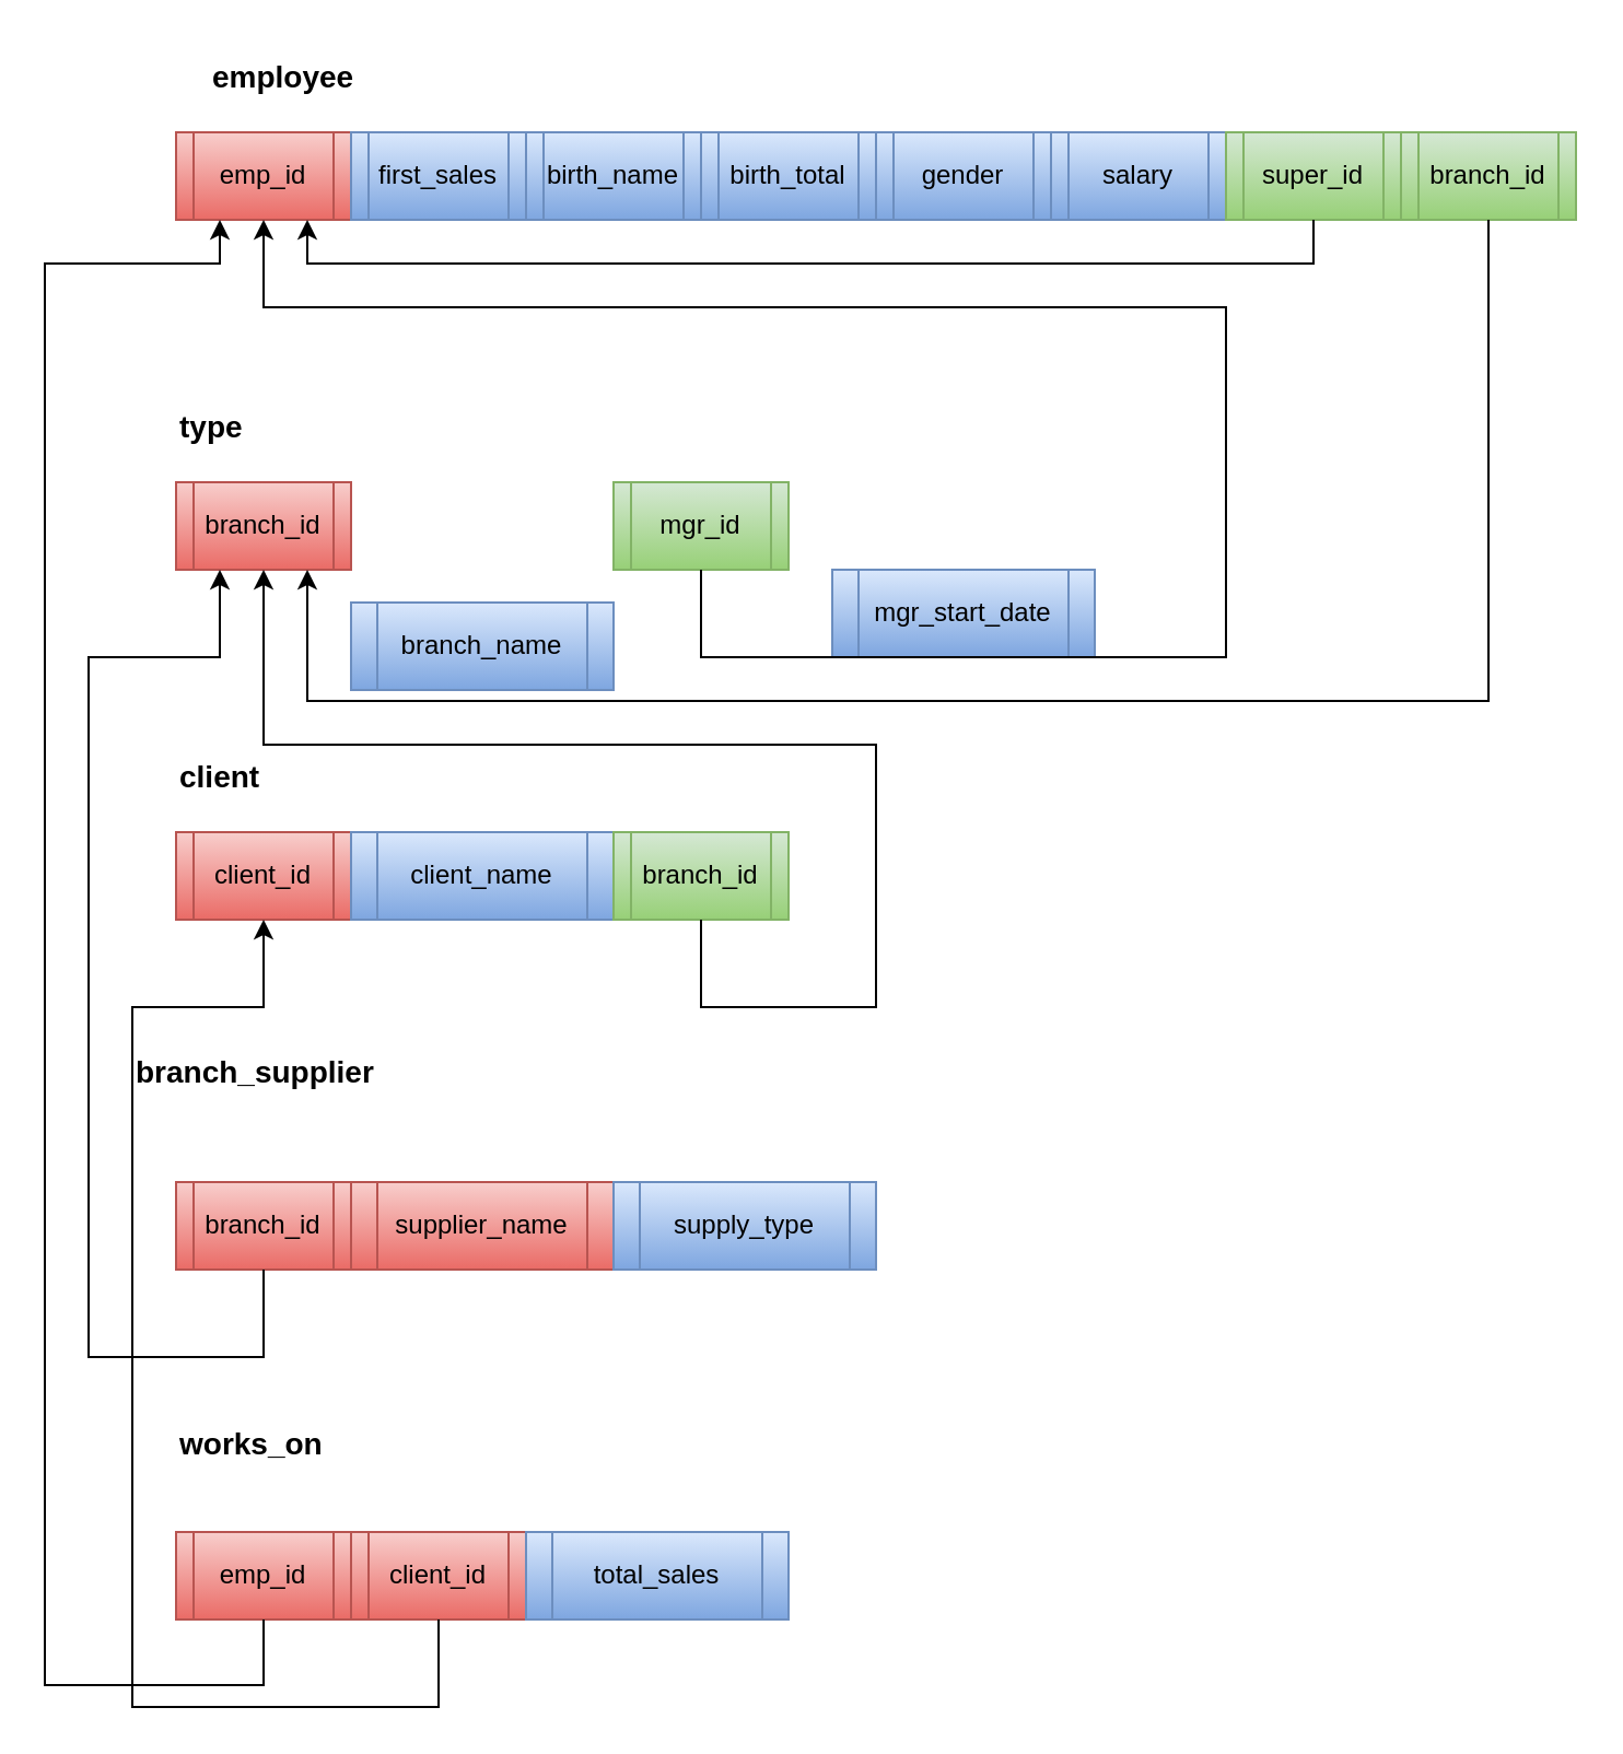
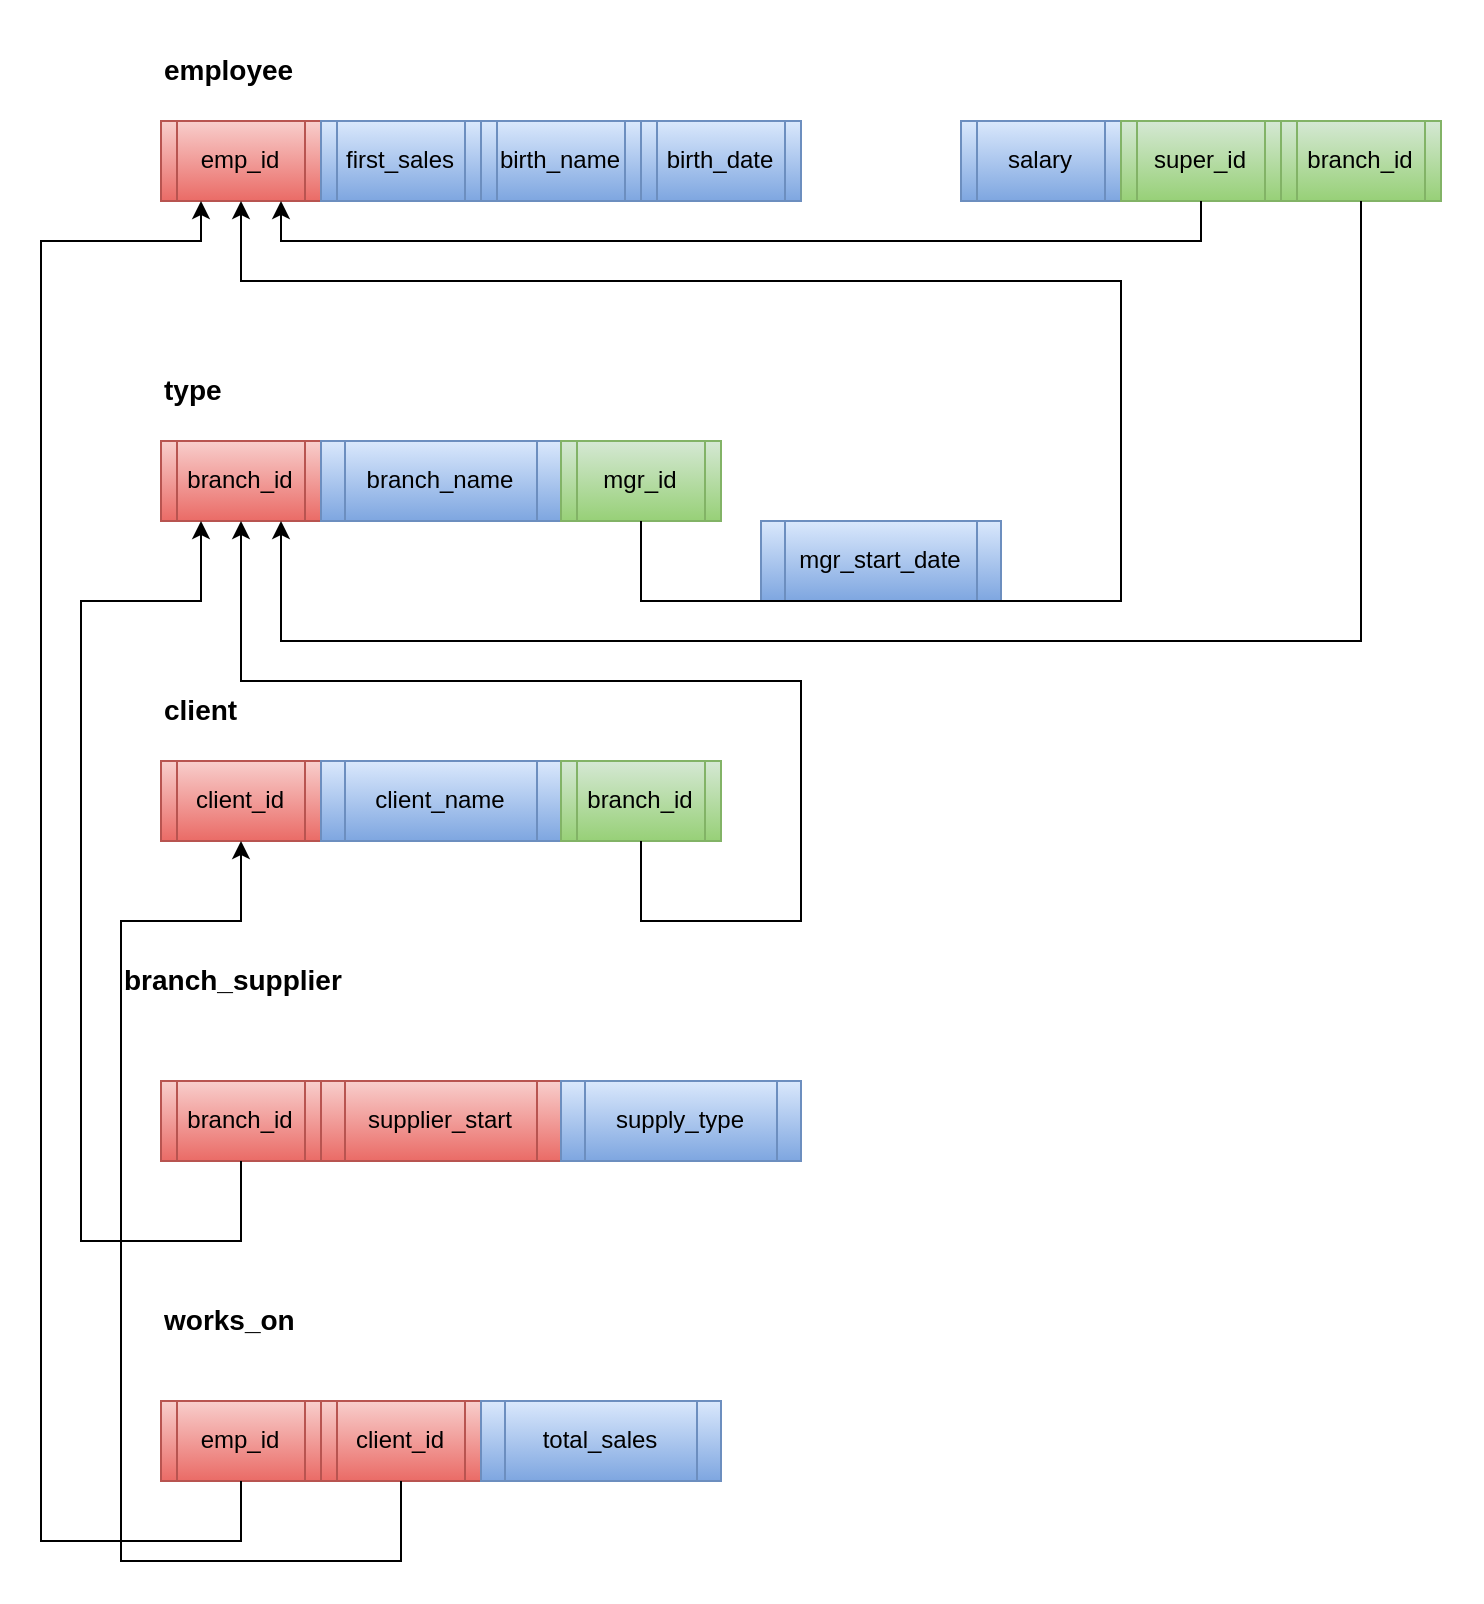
- <mxCell id="12" value="&lt;b&gt;&lt;font style=&quot;font-size: 14px;&quot;&gt;employee&lt;/font&gt;&lt;/b&gt;" style="text;html=1;strokeColor=none;fillColor=none;align=left;verticalAlign=middle;whiteSpace=wrap;rounded=0;" parent="1" vertex="1"><mxGeometry x="95" y="20" width="80" height="30" as="geometry" /></mxCell>
+ <mxCell id="12" value="&lt;b&gt;&lt;font style=&quot;font-size: 14px;&quot;&gt;employee&lt;/font&gt;&lt;/b&gt;" style="text;html=1;strokeColor=none;fillColor=none;align=left;verticalAlign=middle;whiteSpace=wrap;rounded=0;" parent="1" vertex="1"><mxGeometry x="80" y="20" width="80" height="30" as="geometry" /></mxCell>
- <mxCell id="5" value="birth_total" style="shape=process;whiteSpace=wrap;html=1;backgroundOutline=1;fillColor=#dae8fc;gradientColor=#7ea6e0;strokeColor=#6c8ebf;" parent="1" vertex="1"><mxGeometry x="320" y="60" width="80" height="40" as="geometry" /></mxCell>
+ <mxCell id="5" value="birth_date" style="shape=process;whiteSpace=wrap;html=1;backgroundOutline=1;fillColor=#dae8fc;gradientColor=#7ea6e0;strokeColor=#6c8ebf;" parent="1" vertex="1"><mxGeometry x="320" y="60" width="80" height="40" as="geometry" /></mxCell>
- <mxCell id="6" value="gender" style="shape=process;whiteSpace=wrap;html=1;backgroundOutline=1;fillColor=#dae8fc;gradientColor=#7ea6e0;strokeColor=#6c8ebf;" parent="1" vertex="1"><mxGeometry x="400" y="60" width="80" height="40" as="geometry" /></mxCell>
- <mxCell id="9" value="branch_name" style="shape=process;whiteSpace=wrap;html=1;backgroundOutline=1;fillColor=#dae8fc;gradientColor=#7ea6e0;strokeColor=#6c8ebf;" parent="1" vertex="1"><mxGeometry x="160" y="275" width="120" height="40" as="geometry" /></mxCell>
+ <mxCell id="9" value="branch_name" style="shape=process;whiteSpace=wrap;html=1;backgroundOutline=1;fillColor=#dae8fc;gradientColor=#7ea6e0;strokeColor=#6c8ebf;" parent="1" vertex="1"><mxGeometry x="160" y="220" width="120" height="40" as="geometry" /></mxCell>
- <mxCell id="17" value="supplier_name" style="shape=process;whiteSpace=wrap;html=1;backgroundOutline=1;fillColor=#f8cecc;gradientColor=#ea6b66;strokeColor=#b85450;" parent="1" vertex="1"><mxGeometry x="160" y="540" width="120" height="40" as="geometry" /></mxCell>
+ <mxCell id="17" value="supplier_start" style="shape=process;whiteSpace=wrap;html=1;backgroundOutline=1;fillColor=#f8cecc;gradientColor=#ea6b66;strokeColor=#b85450;" parent="1" vertex="1"><mxGeometry x="160" y="540" width="120" height="40" as="geometry" /></mxCell>
